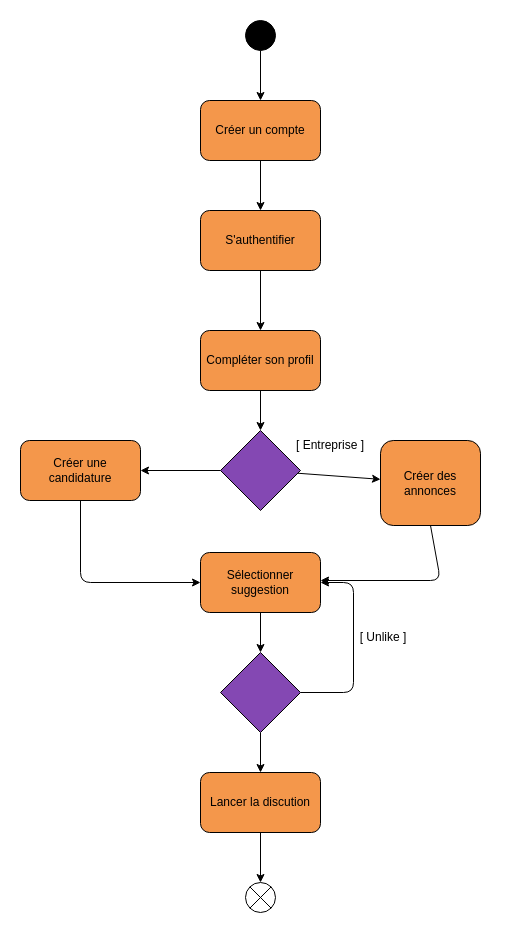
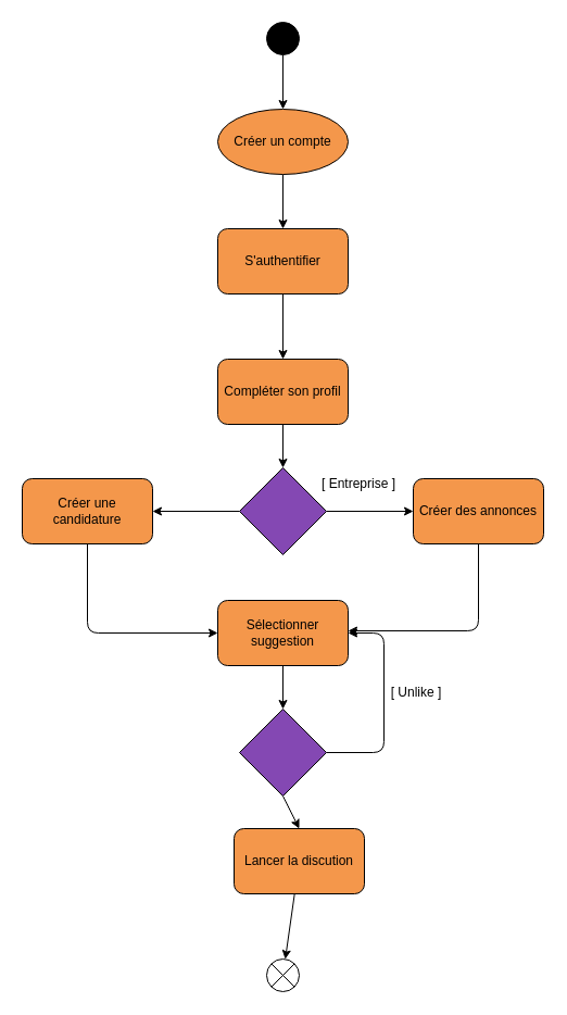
- <mxCell id="6" value="Créer un compte" style="rounded=1;whiteSpace=wrap;html=1;fillColor=#F4974B;" parent="1" vertex="1"><mxGeometry x="200" y="100" width="120" height="60" as="geometry" /></mxCell>
+ <mxCell id="6" value="Créer un compte" style="ellipse;whiteSpace=wrap;html=1;fillColor=#F4974B;" parent="1" vertex="1"><mxGeometry x="200" y="100" width="120" height="60" as="geometry" /></mxCell>
- <mxCell id="25" value="Créer des annonces" style="rounded=1;whiteSpace=wrap;html=1;fillColor=#F4974B;" vertex="1" parent="1"><mxGeometry x="380" y="440" width="100" height="85" as="geometry" /></mxCell>
+ <mxCell id="25" value="Créer des annonces" style="rounded=1;whiteSpace=wrap;html=1;fillColor=#F4974B;" vertex="1" parent="1"><mxGeometry x="380" y="440" width="120" height="60" as="geometry" /></mxCell>
- <mxCell id="13" value="Lancer la discution" style="rounded=1;whiteSpace=wrap;html=1;fillColor=#F4974B;" parent="1" vertex="1"><mxGeometry x="200" y="772" width="120" height="60" as="geometry" /></mxCell>
+ <mxCell id="13" value="Lancer la discution" style="rounded=1;whiteSpace=wrap;html=1;fillColor=#F4974B;" parent="1" vertex="1"><mxGeometry x="215" y="762" width="120" height="60" as="geometry" /></mxCell>
